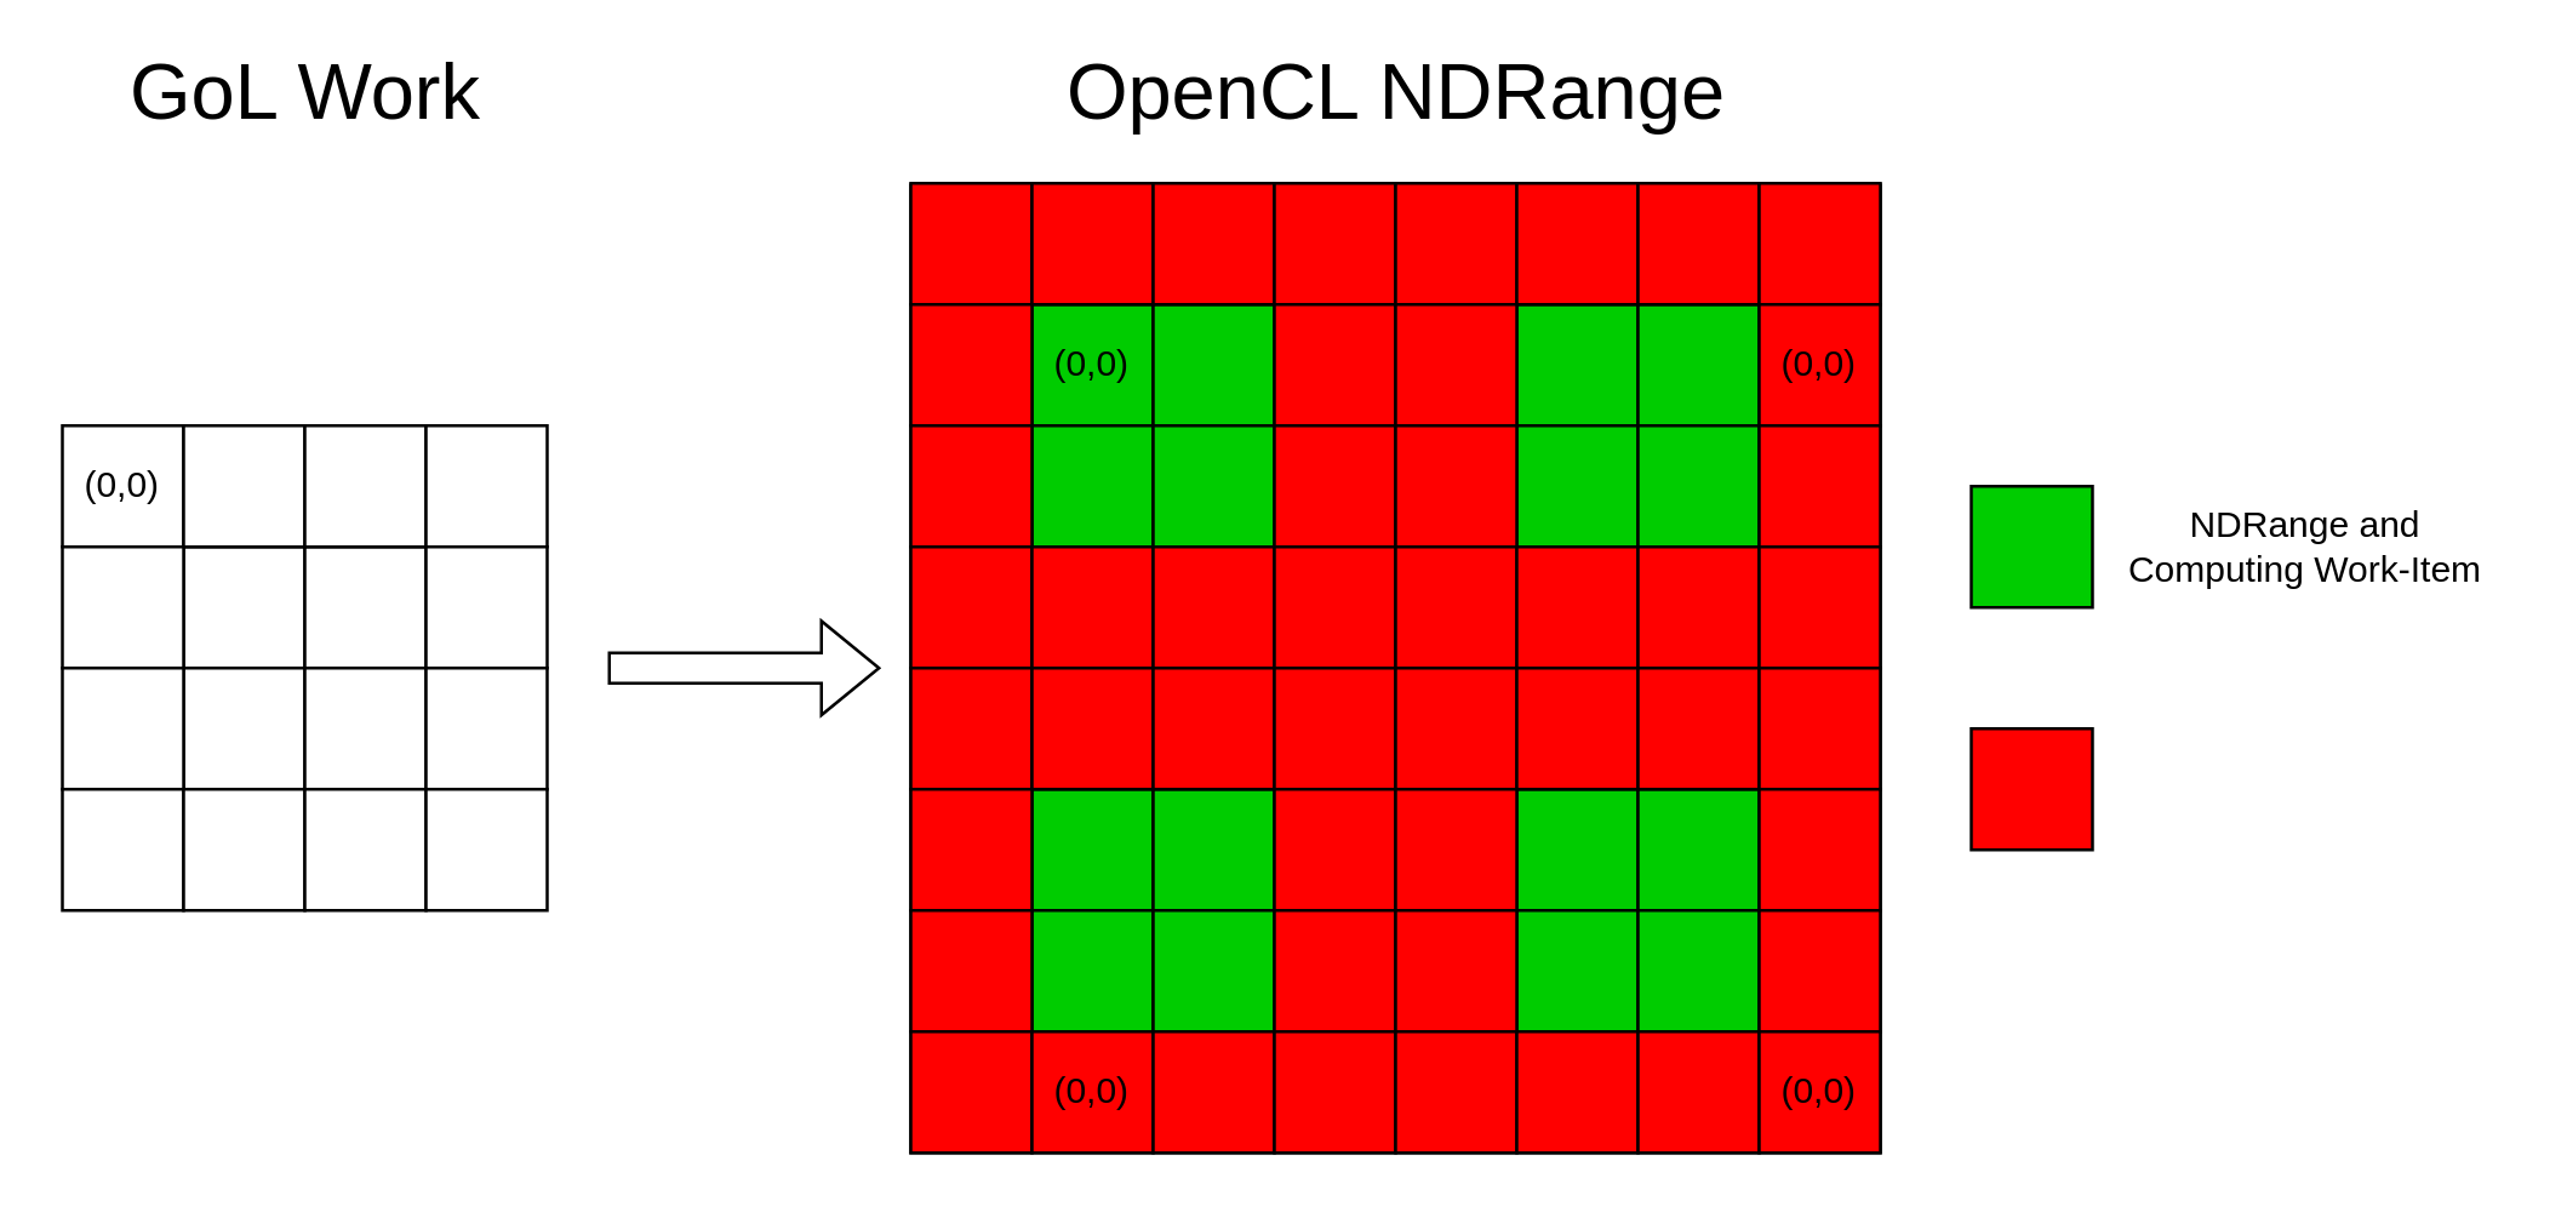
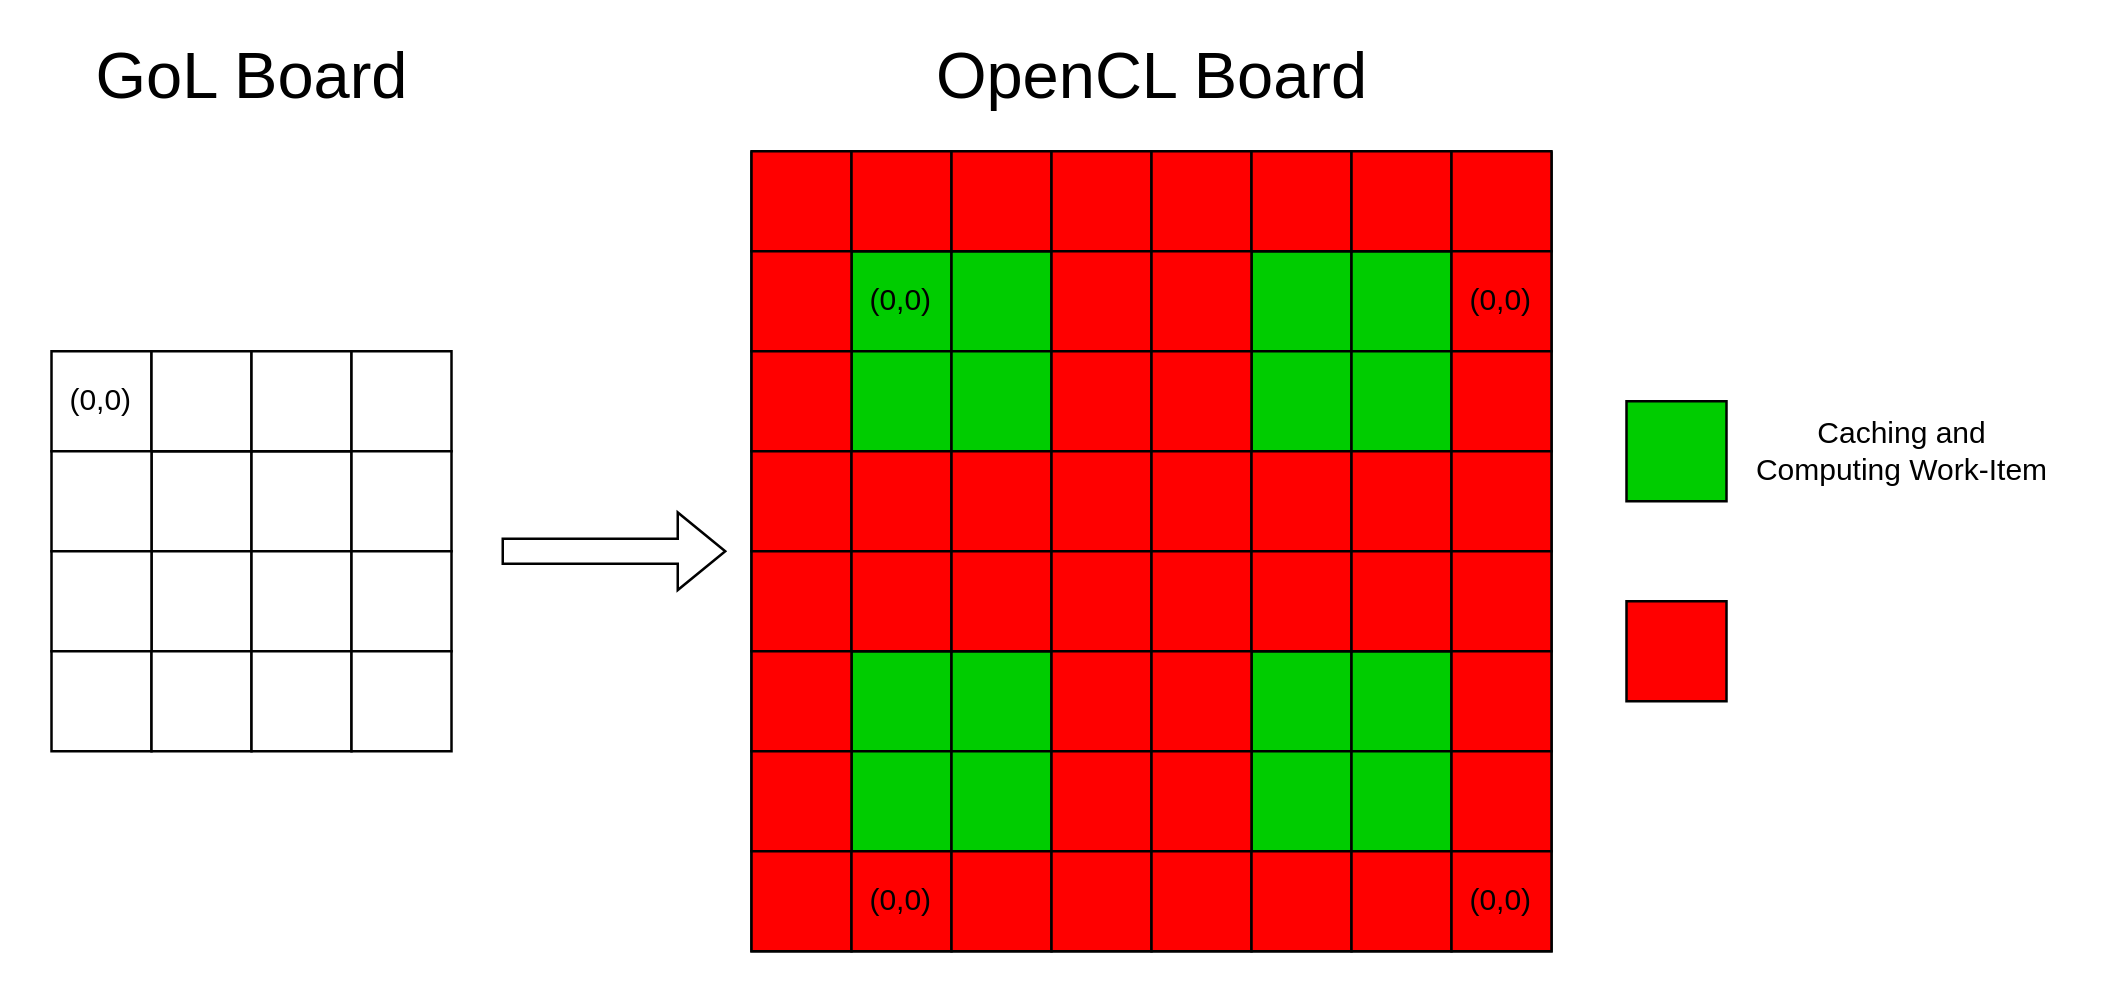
- <mxCell id="88" value="&lt;font style=&quot;font-size: 26px&quot;&gt;GoL Work&lt;font style=&quot;font-size: 26px&quot;&gt;&lt;br&gt;&lt;/font&gt;&lt;/font&gt;" style="text;html=1;align=center;verticalAlign=middle;resizable=0;points=[];autosize=1;strokeColor=none;fillColor=none;" vertex="1" parent="1"><mxGeometry x="30" y="20" width="140" height="20" as="geometry" /></mxCell>
+ <mxCell id="88" value="&lt;font style=&quot;font-size: 26px&quot;&gt;GoL Board&lt;font style=&quot;font-size: 26px&quot;&gt;&lt;br&gt;&lt;/font&gt;&lt;/font&gt;" style="text;html=1;align=center;verticalAlign=middle;resizable=0;points=[];autosize=1;strokeColor=none;fillColor=none;" vertex="1" parent="1"><mxGeometry x="30" y="20" width="140" height="20" as="geometry" /></mxCell>
- <mxCell id="87" value="&lt;font style=&quot;font-size: 26px&quot;&gt;OpenCL NDRange&lt;br&gt;&lt;/font&gt;" style="text;html=1;align=center;verticalAlign=middle;resizable=0;points=[];autosize=1;strokeColor=none;fillColor=none;" vertex="1" parent="1"><mxGeometry x="345" y="20" width="230" height="20" as="geometry" /></mxCell>
+ <mxCell id="87" value="&lt;font style=&quot;font-size: 26px&quot;&gt;OpenCL Board&lt;br&gt;&lt;/font&gt;" style="text;html=1;align=center;verticalAlign=middle;resizable=0;points=[];autosize=1;strokeColor=none;fillColor=none;" vertex="1" parent="1"><mxGeometry x="345" y="20" width="230" height="20" as="geometry" /></mxCell>
- <mxCell id="69" value="&lt;div&gt;NDRange and &lt;br&gt;&lt;/div&gt;&lt;div&gt;Computing Work-Item&lt;br&gt;&lt;/div&gt;" style="text;html=1;align=center;verticalAlign=middle;resizable=0;points=[];autosize=1;strokeColor=none;fillColor=none;" parent="1" vertex="1"><mxGeometry x="695" y="165" width="130" height="30" as="geometry" /></mxCell>
+ <mxCell id="69" value="&lt;div&gt;Caching and &lt;br&gt;&lt;/div&gt;&lt;div&gt;Computing Work-Item&lt;br&gt;&lt;/div&gt;" style="text;html=1;align=center;verticalAlign=middle;resizable=0;points=[];autosize=1;strokeColor=none;fillColor=none;" parent="1" vertex="1"><mxGeometry x="695" y="165" width="130" height="30" as="geometry" /></mxCell>
